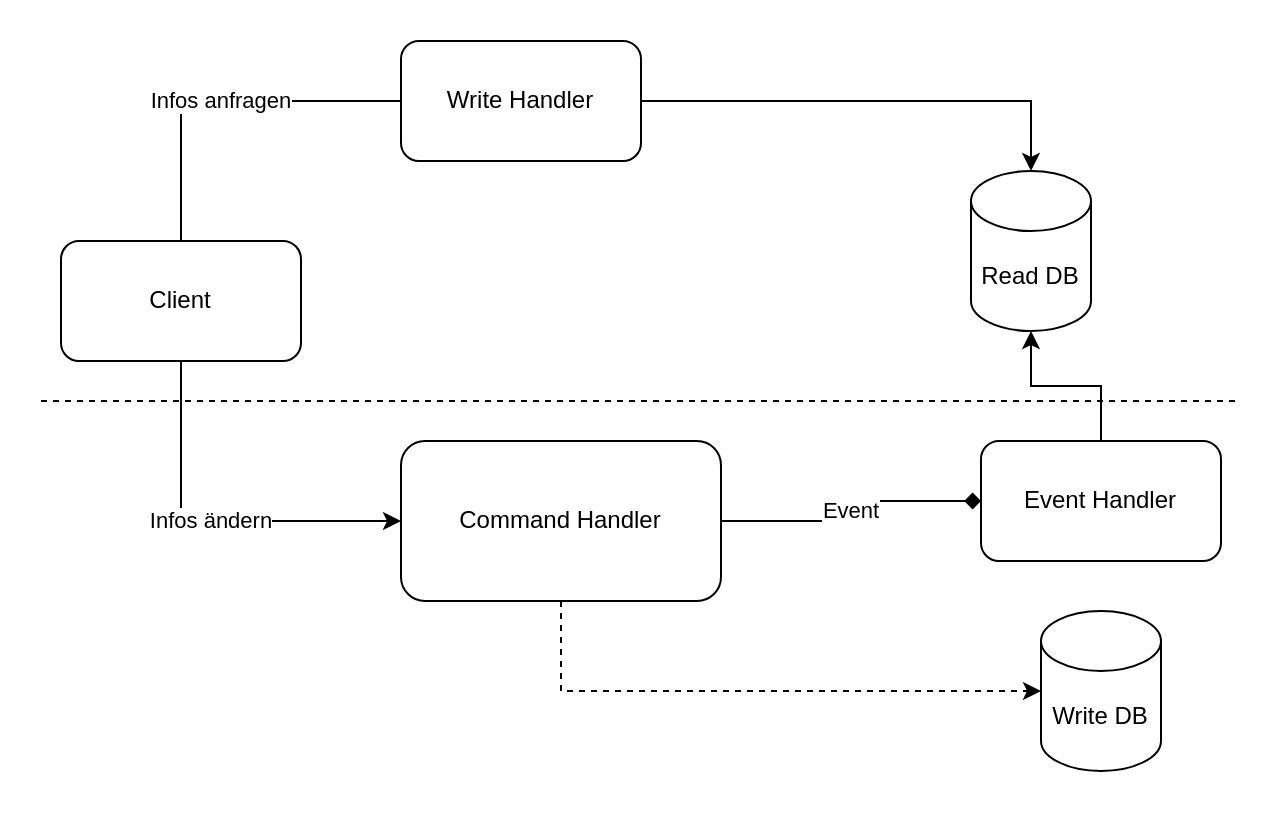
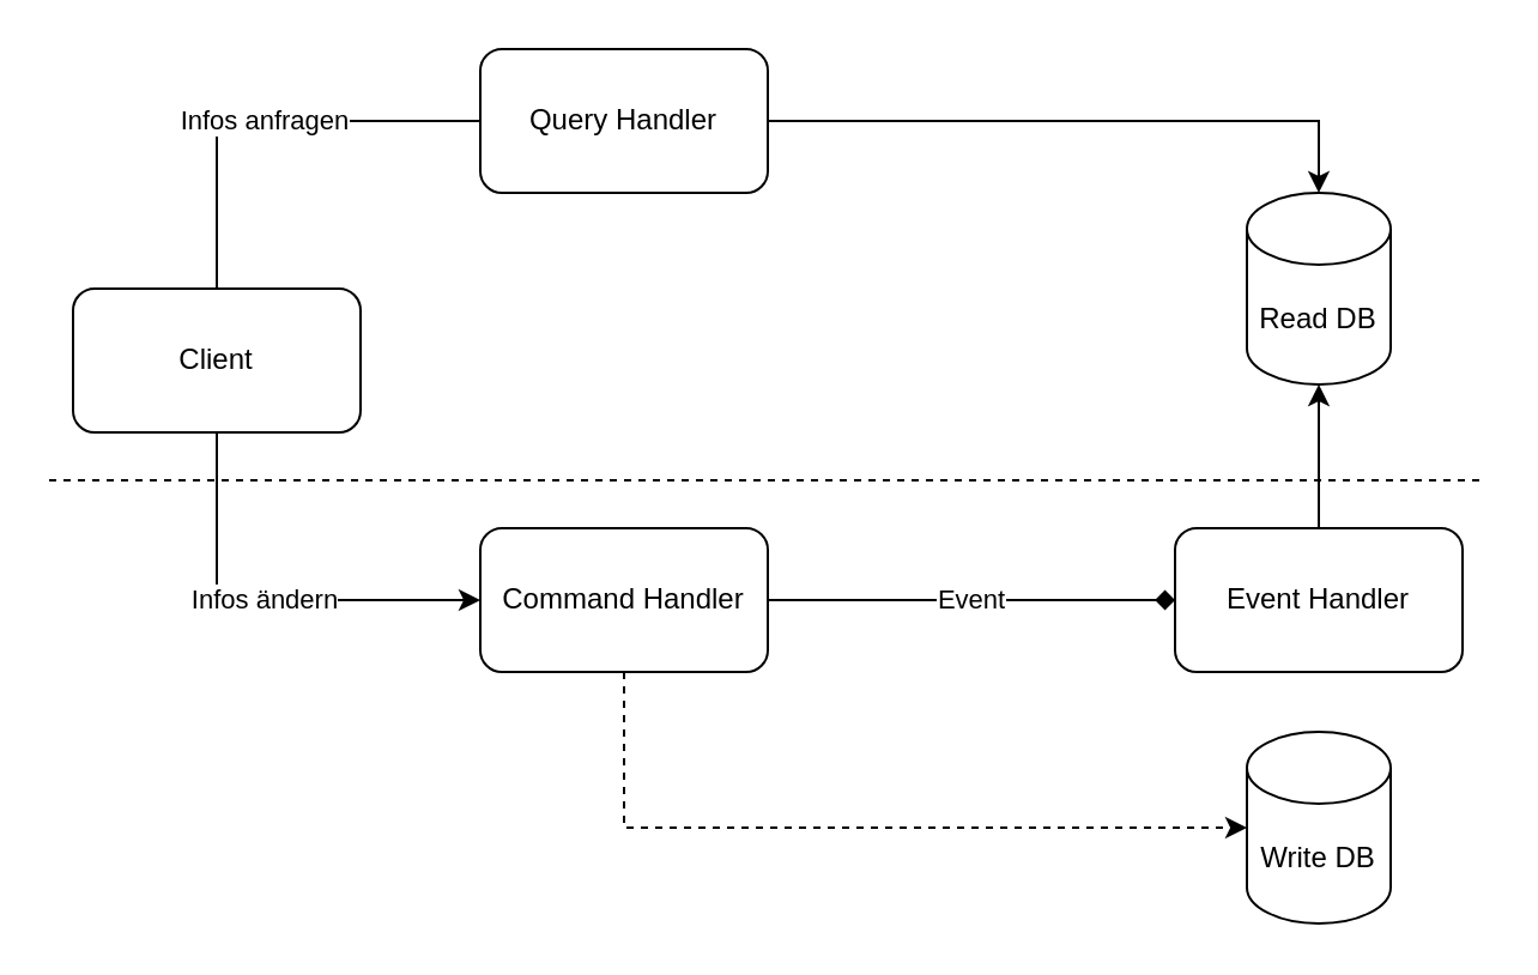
- <mxCell id="3" value="Write Handler" style="rounded=1;whiteSpace=wrap;html=1;" vertex="1" parent="1"><mxGeometry x="200" y="20" width="120" height="60" as="geometry" /></mxCell>
+ <mxCell id="3" value="Query Handler" style="rounded=1;whiteSpace=wrap;html=1;" vertex="1" parent="1"><mxGeometry x="200" y="20" width="120" height="60" as="geometry" /></mxCell>
- <mxCell id="10" value="Read DB" style="shape=cylinder3;whiteSpace=wrap;html=1;boundedLbl=1;backgroundOutline=1;size=15;" vertex="1" parent="1"><mxGeometry x="485" y="85" width="60" height="80" as="geometry" /></mxCell>
+ <mxCell id="10" value="Read DB" style="shape=cylinder3;whiteSpace=wrap;html=1;boundedLbl=1;backgroundOutline=1;size=15;" vertex="1" parent="1"><mxGeometry x="520" y="80" width="60" height="80" as="geometry" /></mxCell>
- <mxCell id="9" value="Command Handler" style="rounded=1;whiteSpace=wrap;html=1;" vertex="1" parent="1"><mxGeometry x="200" y="220" width="160" height="80" as="geometry" /></mxCell>
+ <mxCell id="9" value="Command Handler" style="rounded=1;whiteSpace=wrap;html=1;" vertex="1" parent="1"><mxGeometry x="200" y="220" width="120" height="60" as="geometry" /></mxCell>
